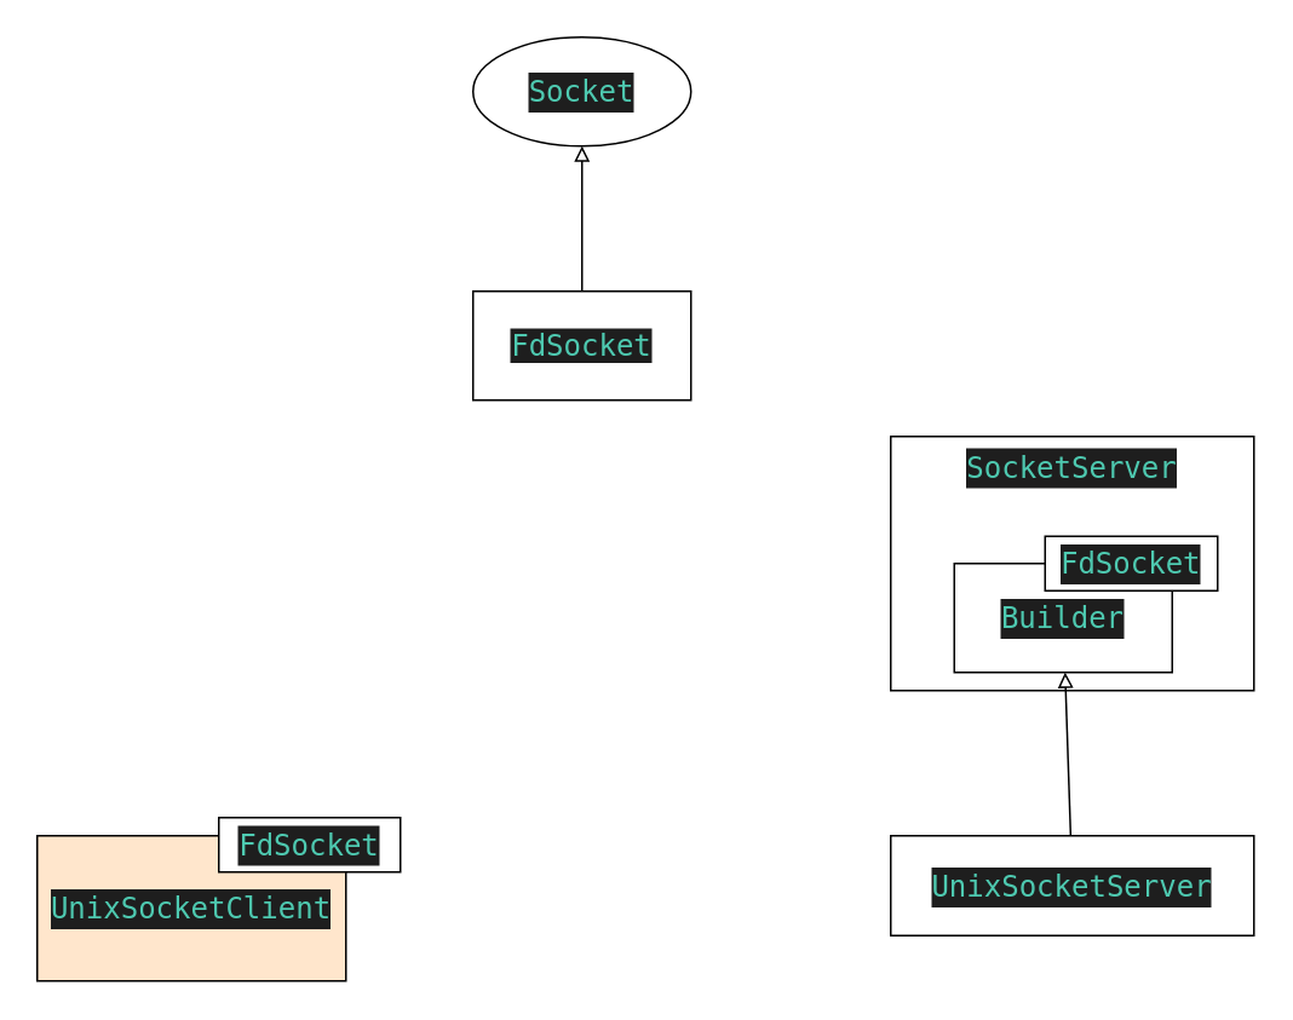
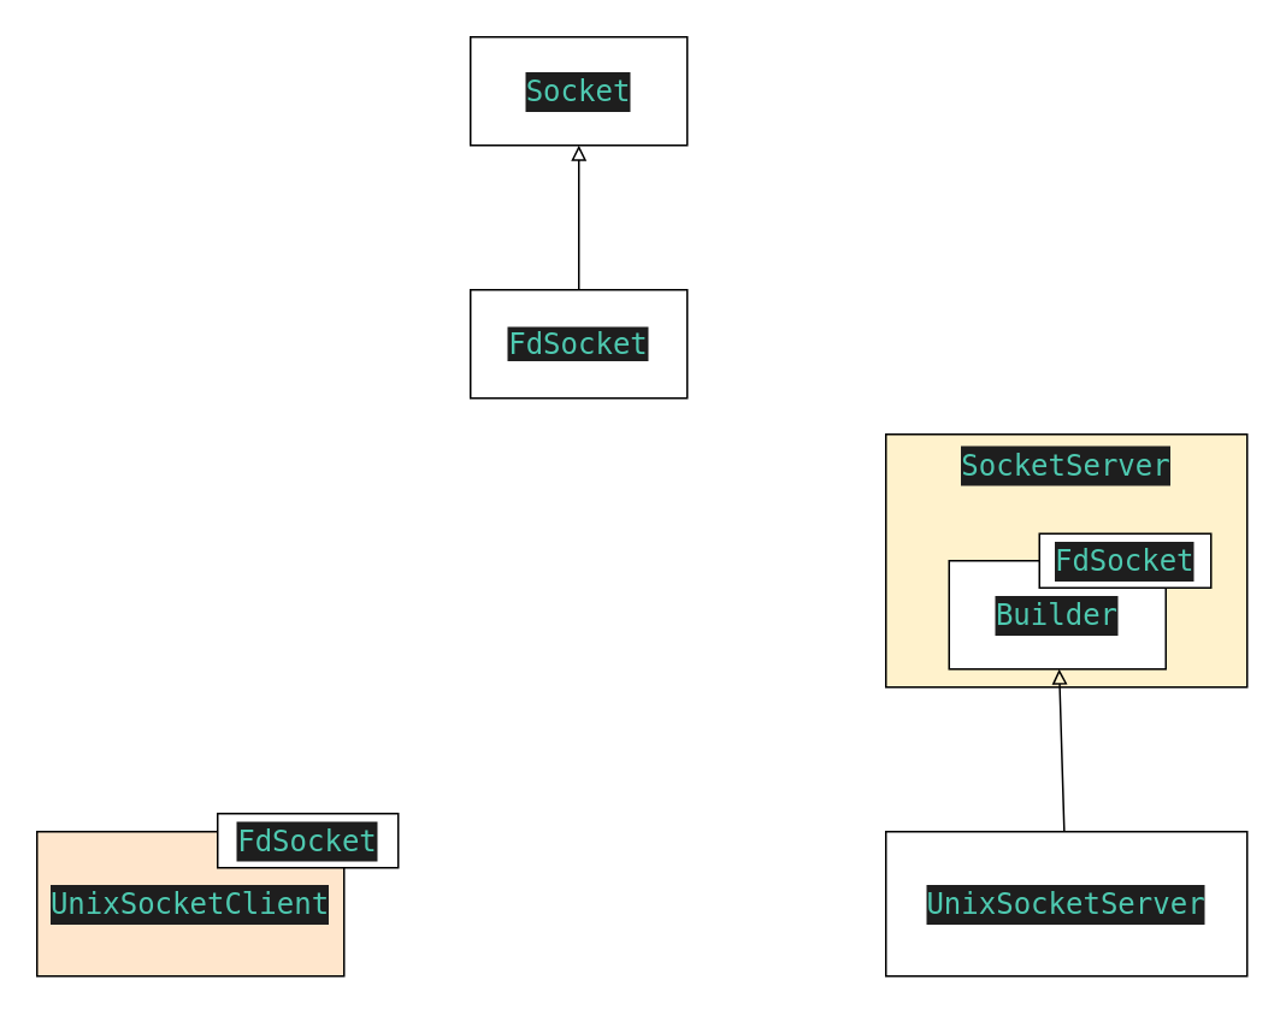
- <mxCell id="2" value="&lt;div style=&quot;color: rgb(212 , 212 , 212) ; background-color: rgb(30 , 30 , 30) ; font-family: &amp;#34;droid sans mono&amp;#34; , &amp;#34;monospace&amp;#34; , monospace ; font-size: 16px ; line-height: 22px&quot;&gt;&lt;span style=&quot;color: #4ec9b0&quot;&gt;Socket&lt;/span&gt;&lt;/div&gt;" style="ellipse;whiteSpace=wrap;html=1;" vertex="1" parent="1"><mxGeometry x="260" y="20" width="120" height="60" as="geometry" /></mxCell>
+ <mxCell id="2" value="&lt;div style=&quot;color: rgb(212 , 212 , 212) ; background-color: rgb(30 , 30 , 30) ; font-family: &amp;#34;droid sans mono&amp;#34; , &amp;#34;monospace&amp;#34; , monospace ; font-size: 16px ; line-height: 22px&quot;&gt;&lt;span style=&quot;color: #4ec9b0&quot;&gt;Socket&lt;/span&gt;&lt;/div&gt;" style="rounded=0;whiteSpace=wrap;html=1;" vertex="1" parent="1"><mxGeometry x="260" y="20" width="120" height="60" as="geometry" /></mxCell>
- <mxCell id="6" value="&lt;div style=&quot;color: rgb(212 , 212 , 212) ; background-color: rgb(30 , 30 , 30) ; font-family: &amp;#34;droid sans mono&amp;#34; , &amp;#34;monospace&amp;#34; , monospace ; font-size: 16px ; line-height: 22px&quot;&gt;&lt;span style=&quot;color: #4ec9b0&quot;&gt;SocketServer&lt;/span&gt;&lt;/div&gt;" style="rounded=0;whiteSpace=wrap;html=1;align=center;verticalAlign=top;" vertex="1" parent="1"><mxGeometry x="490" y="240" width="200" height="140" as="geometry" /></mxCell>
+ <mxCell id="6" value="&lt;div style=&quot;color: rgb(212 , 212 , 212) ; background-color: rgb(30 , 30 , 30) ; font-family: &amp;#34;droid sans mono&amp;#34; , &amp;#34;monospace&amp;#34; , monospace ; font-size: 16px ; line-height: 22px&quot;&gt;&lt;span style=&quot;color: #4ec9b0&quot;&gt;SocketServer&lt;/span&gt;&lt;/div&gt;" style="rounded=0;whiteSpace=wrap;html=1;align=center;verticalAlign=top;fillColor=#fff2cc;" vertex="1" parent="1"><mxGeometry x="490" y="240" width="200" height="140" as="geometry" /></mxCell>
- <mxCell id="11" value="&lt;div style=&quot;color: rgb(212 , 212 , 212) ; background-color: rgb(30 , 30 , 30) ; font-family: &amp;#34;droid sans mono&amp;#34; , &amp;#34;monospace&amp;#34; , monospace ; font-size: 16px ; line-height: 22px&quot;&gt;&lt;span style=&quot;color: #4ec9b0&quot;&gt;UnixSocketServer&lt;/span&gt;&lt;/div&gt;" style="rounded=0;whiteSpace=wrap;html=1;" vertex="1" parent="1"><mxGeometry x="490" y="460" width="200" height="55" as="geometry" /></mxCell>
+ <mxCell id="11" value="&lt;div style=&quot;color: rgb(212 , 212 , 212) ; background-color: rgb(30 , 30 , 30) ; font-family: &amp;#34;droid sans mono&amp;#34; , &amp;#34;monospace&amp;#34; , monospace ; font-size: 16px ; line-height: 22px&quot;&gt;&lt;span style=&quot;color: #4ec9b0&quot;&gt;UnixSocketServer&lt;/span&gt;&lt;/div&gt;" style="rounded=0;whiteSpace=wrap;html=1;" vertex="1" parent="1"><mxGeometry x="490" y="460" width="200" height="80" as="geometry" /></mxCell>
